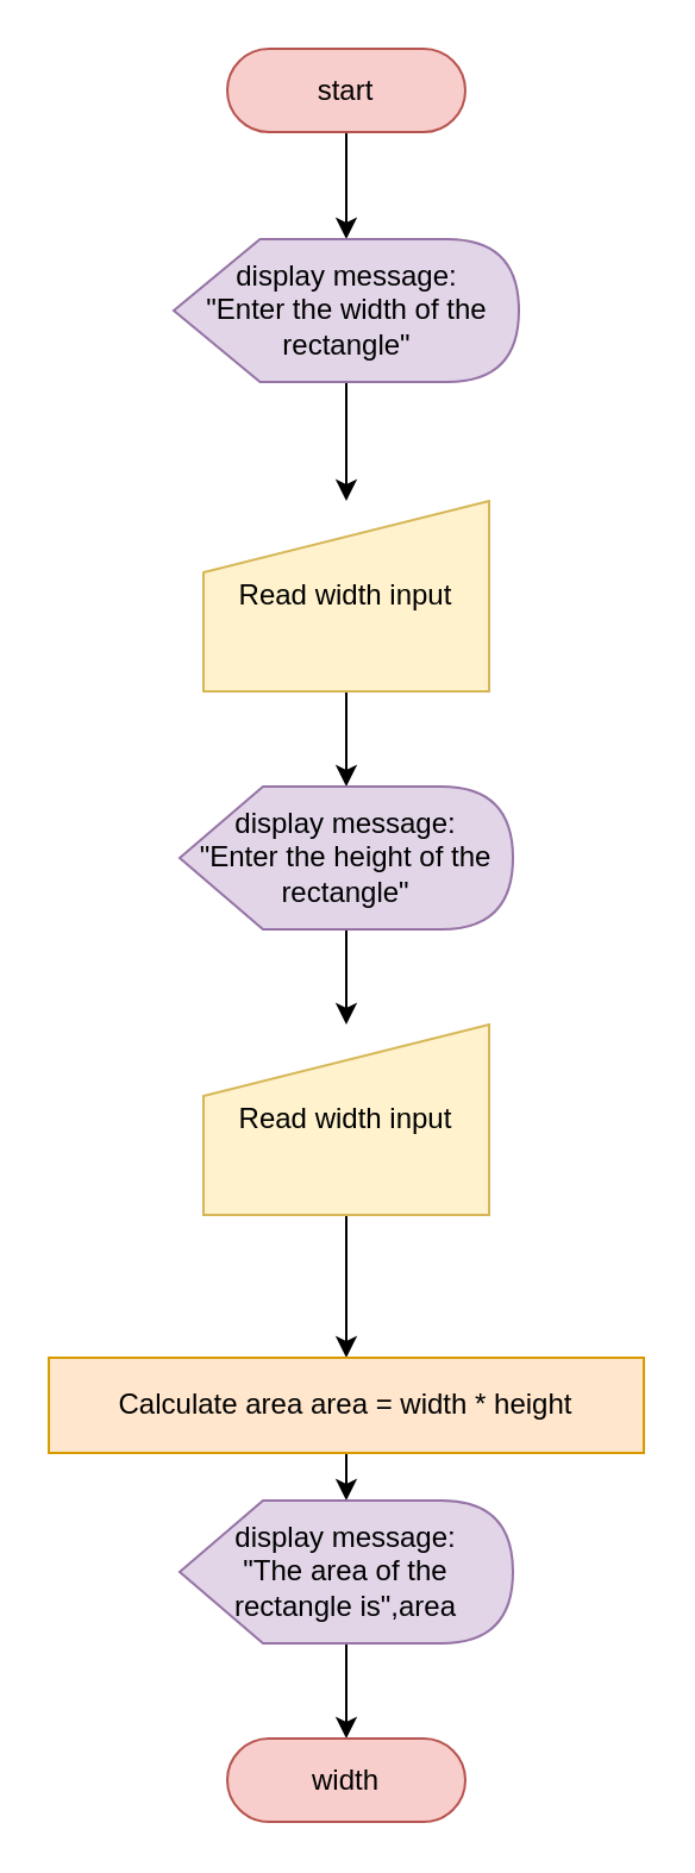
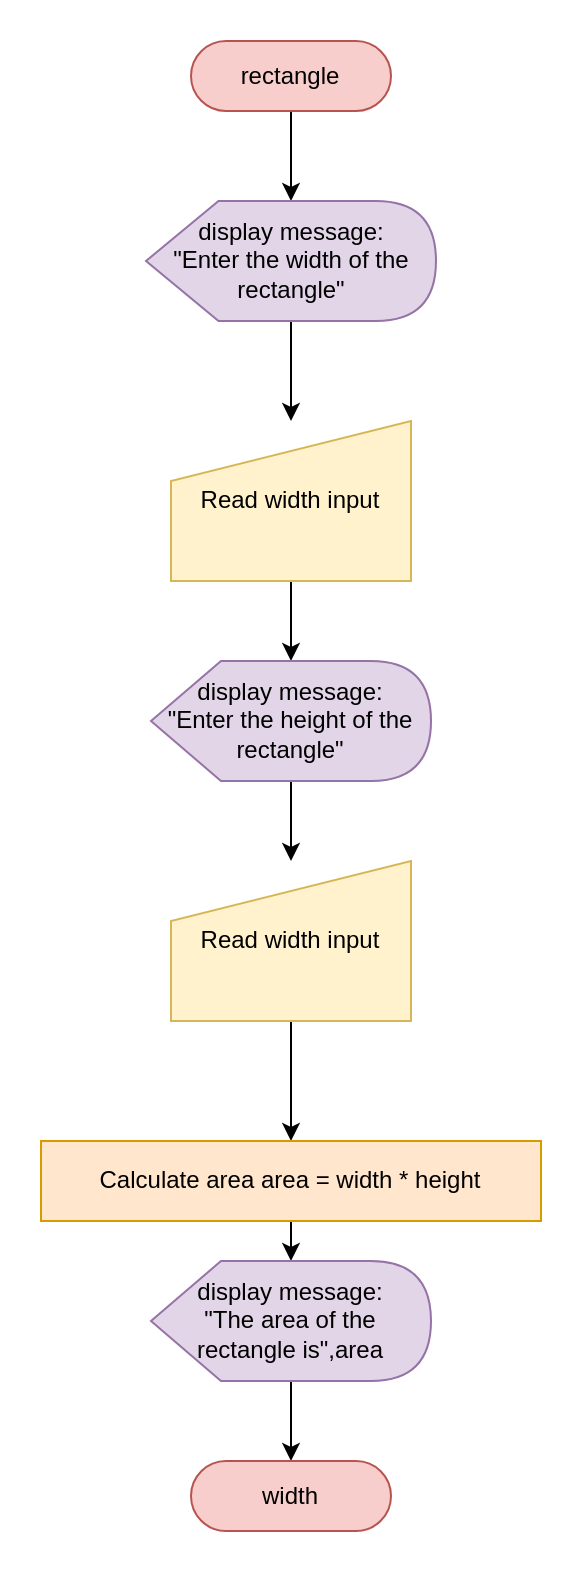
- <mxCell id="15" value="start" style="html=1;dashed=0;whiteSpace=wrap;shape=mxgraph.dfd.start;fillColor=#f8cecc;strokeColor=#b85450;" vertex="1" parent="1"><mxGeometry x="95" y="20" width="100" height="35" as="geometry" /></mxCell>
+ <mxCell id="15" value="rectangle" style="html=1;dashed=0;whiteSpace=wrap;shape=mxgraph.dfd.start;fillColor=#f8cecc;strokeColor=#b85450;" vertex="1" parent="1"><mxGeometry x="95" y="20" width="100" height="35" as="geometry" /></mxCell>
